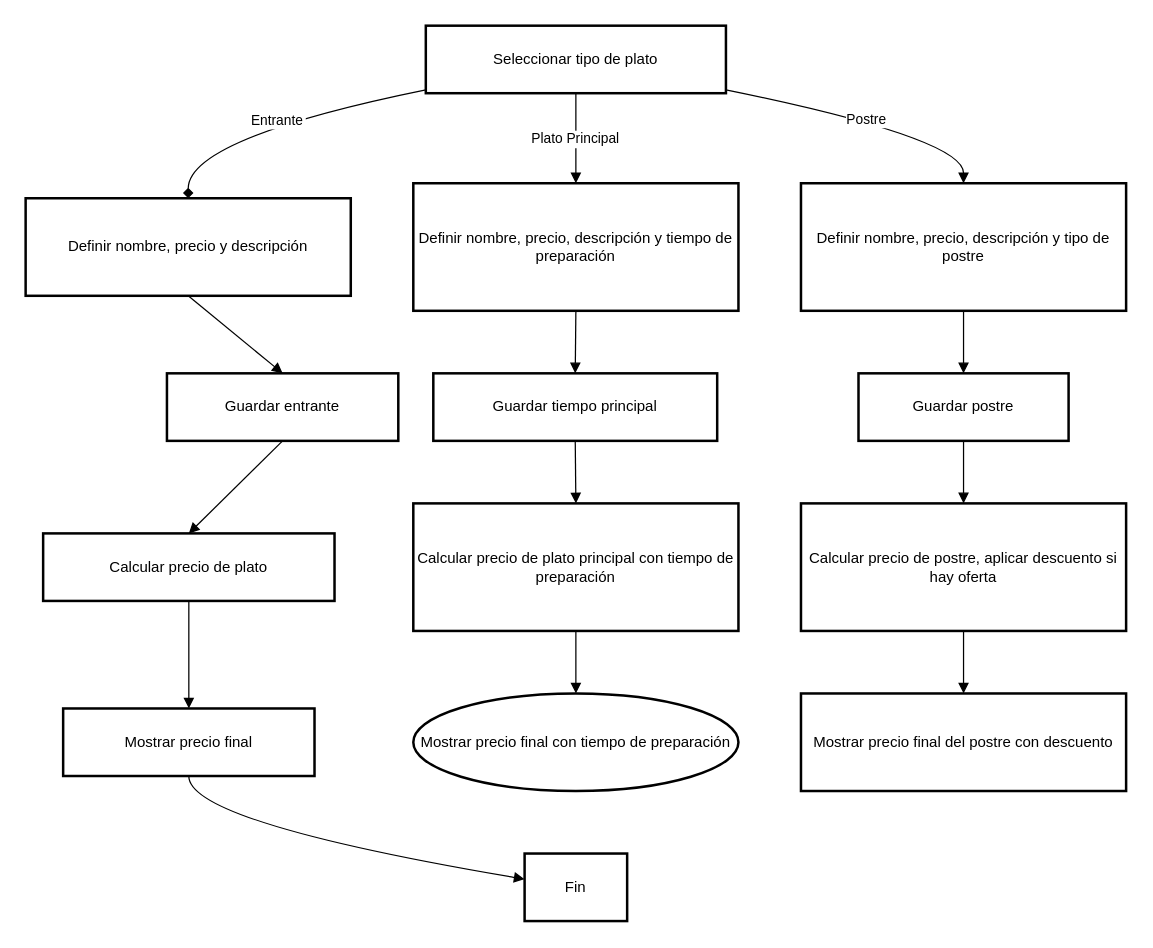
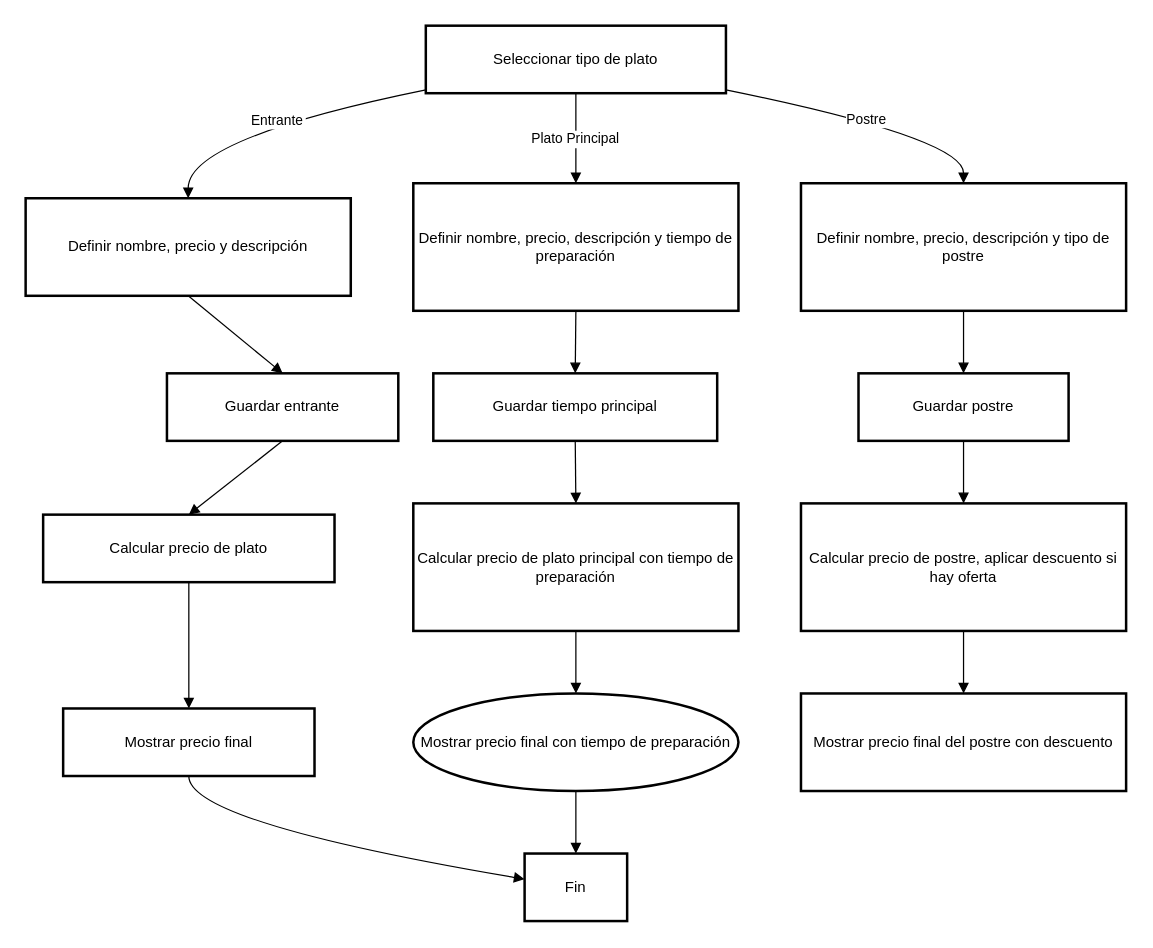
- <mxCell id="16" value="Entrante" style="curved=1;startArrow=none;endArrow=diamond;exitX=0;exitY=0.95;entryX=0.5;entryY=0.01;" parent="1" source="2" target="3" edge="1"><mxGeometry relative="1" as="geometry"><Array as="points"><mxPoint x="150" y="110" /></Array></mxGeometry></mxCell>
+ <mxCell id="16" value="Entrante" style="curved=1;startArrow=none;endArrow=block;exitX=0;exitY=0.95;entryX=0.5;entryY=0.01;" parent="1" source="2" target="3" edge="1"><mxGeometry relative="1" as="geometry"><Array as="points"><mxPoint x="150" y="110" /></Array></mxGeometry></mxCell>
- <mxCell id="9" value="Calcular precio de plato" style="whiteSpace=wrap;strokeWidth=2;" parent="1" vertex="1"><mxGeometry x="34" y="426" width="233" height="54" as="geometry" /></mxCell>
+ <mxCell id="9" value="Calcular precio de plato" style="whiteSpace=wrap;strokeWidth=2;" parent="1" vertex="1"><mxGeometry x="34" y="411" width="233" height="54" as="geometry" /></mxCell>
+ <mxCell id="29" value="" style="curved=1;startArrow=none;endArrow=block;exitX=0.5;exitY=1.01;entryX=0.5;entryY=0.01;" parent="1" source="13" target="15" edge="1"><mxGeometry relative="1" as="geometry"><Array as="points" /></mxGeometry></mxCell>
